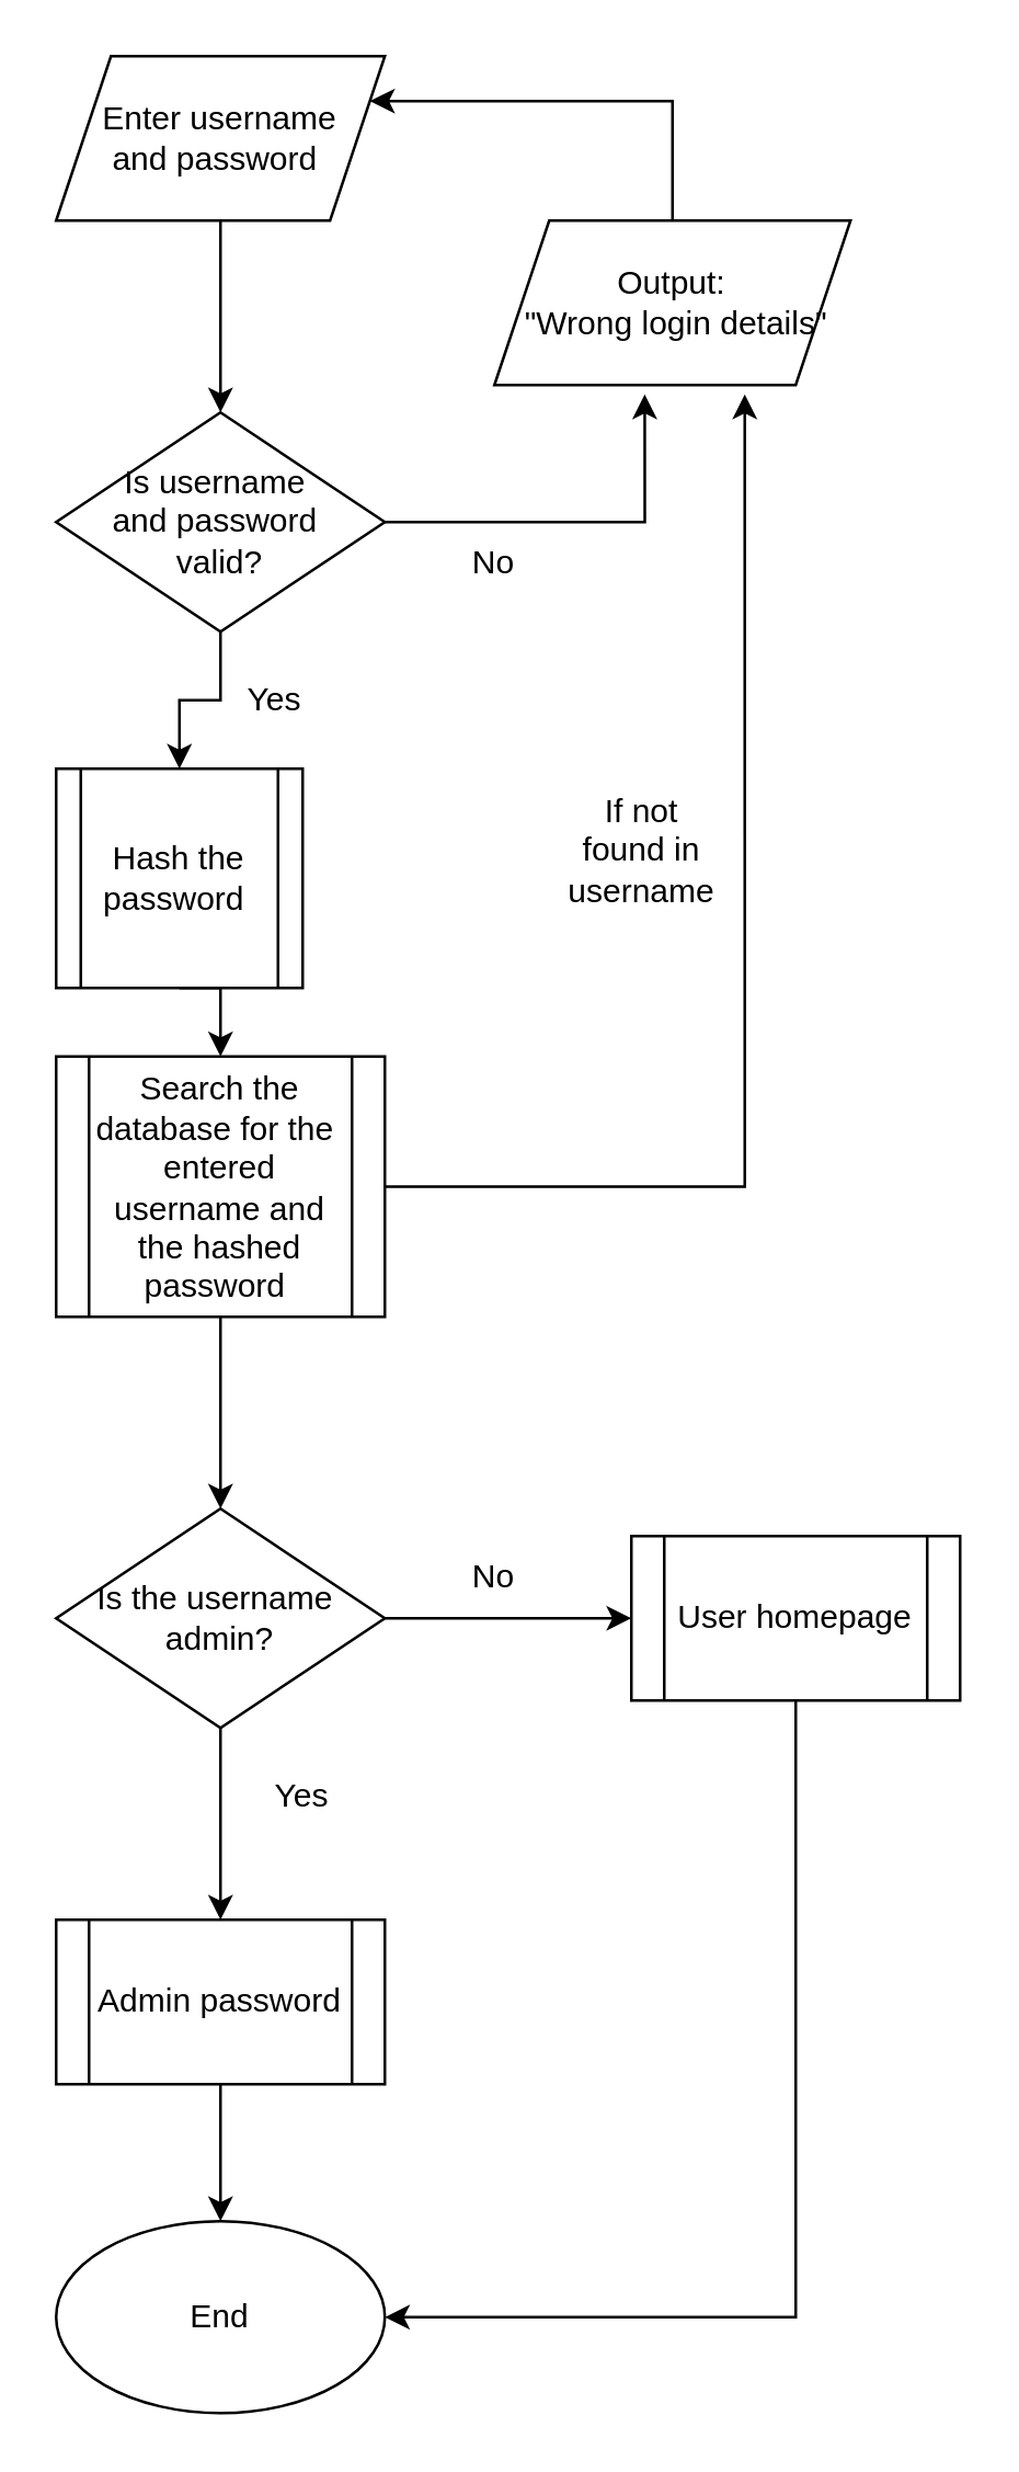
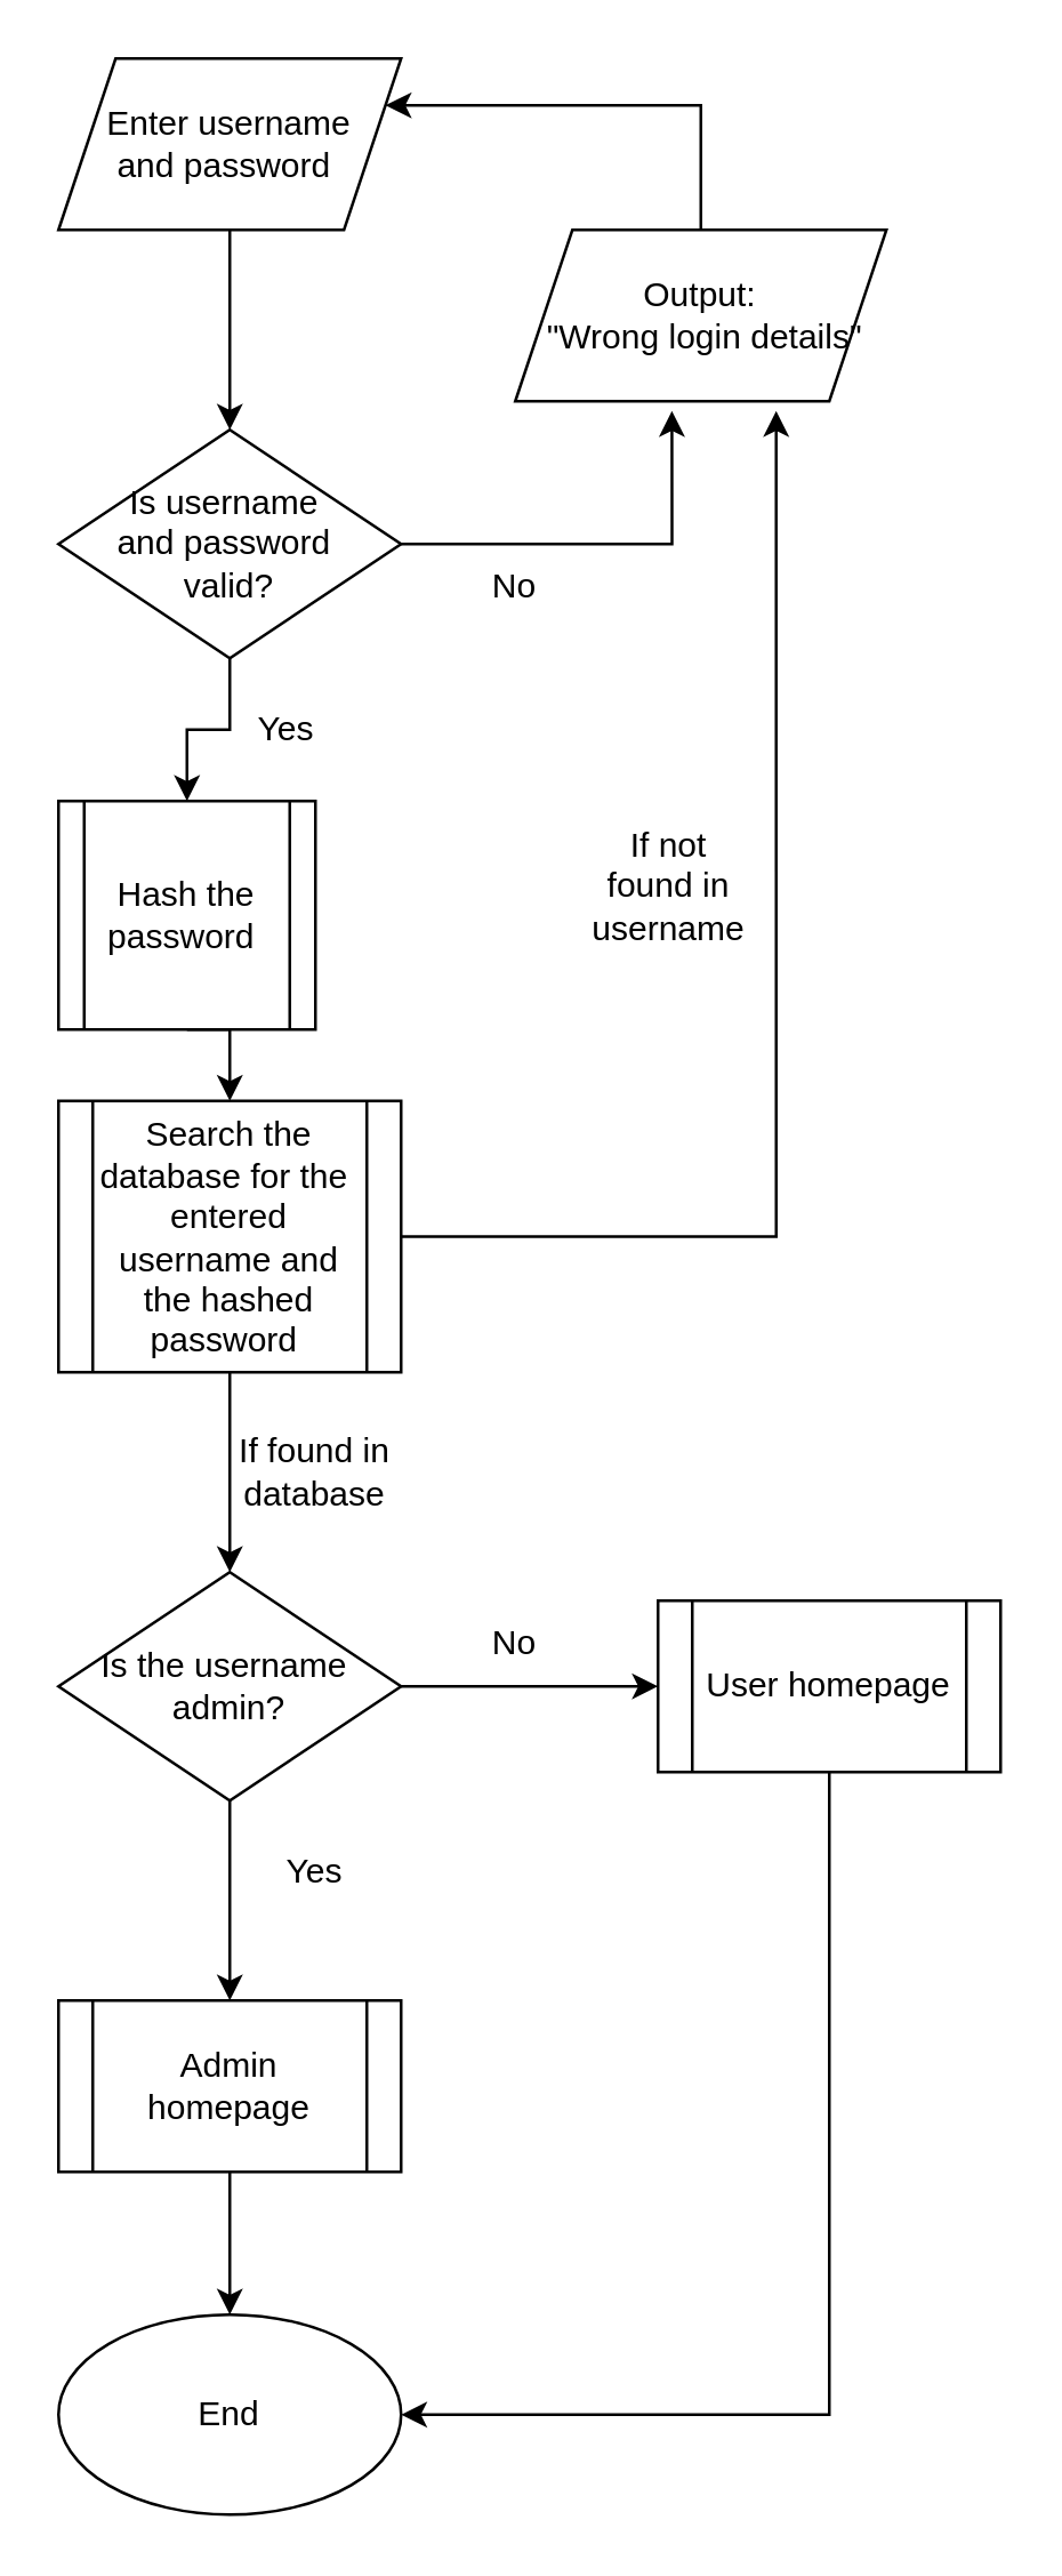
+ <mxCell id="18" value="If found in database" style="text;html=1;align=center;verticalAlign=middle;whiteSpace=wrap;rounded=0;" vertex="1" parent="1"><mxGeometry x="80" y="500" width="60" height="30" as="geometry" /></mxCell>
- <mxCell id="22" value="Admin password" style="shape=process;whiteSpace=wrap;html=1;backgroundOutline=1;" vertex="1" parent="1"><mxGeometry x="20" y="700" width="120" height="60" as="geometry" /></mxCell>
+ <mxCell id="22" value="Admin homepage" style="shape=process;whiteSpace=wrap;html=1;backgroundOutline=1;" vertex="1" parent="1"><mxGeometry x="20" y="700" width="120" height="60" as="geometry" /></mxCell>
